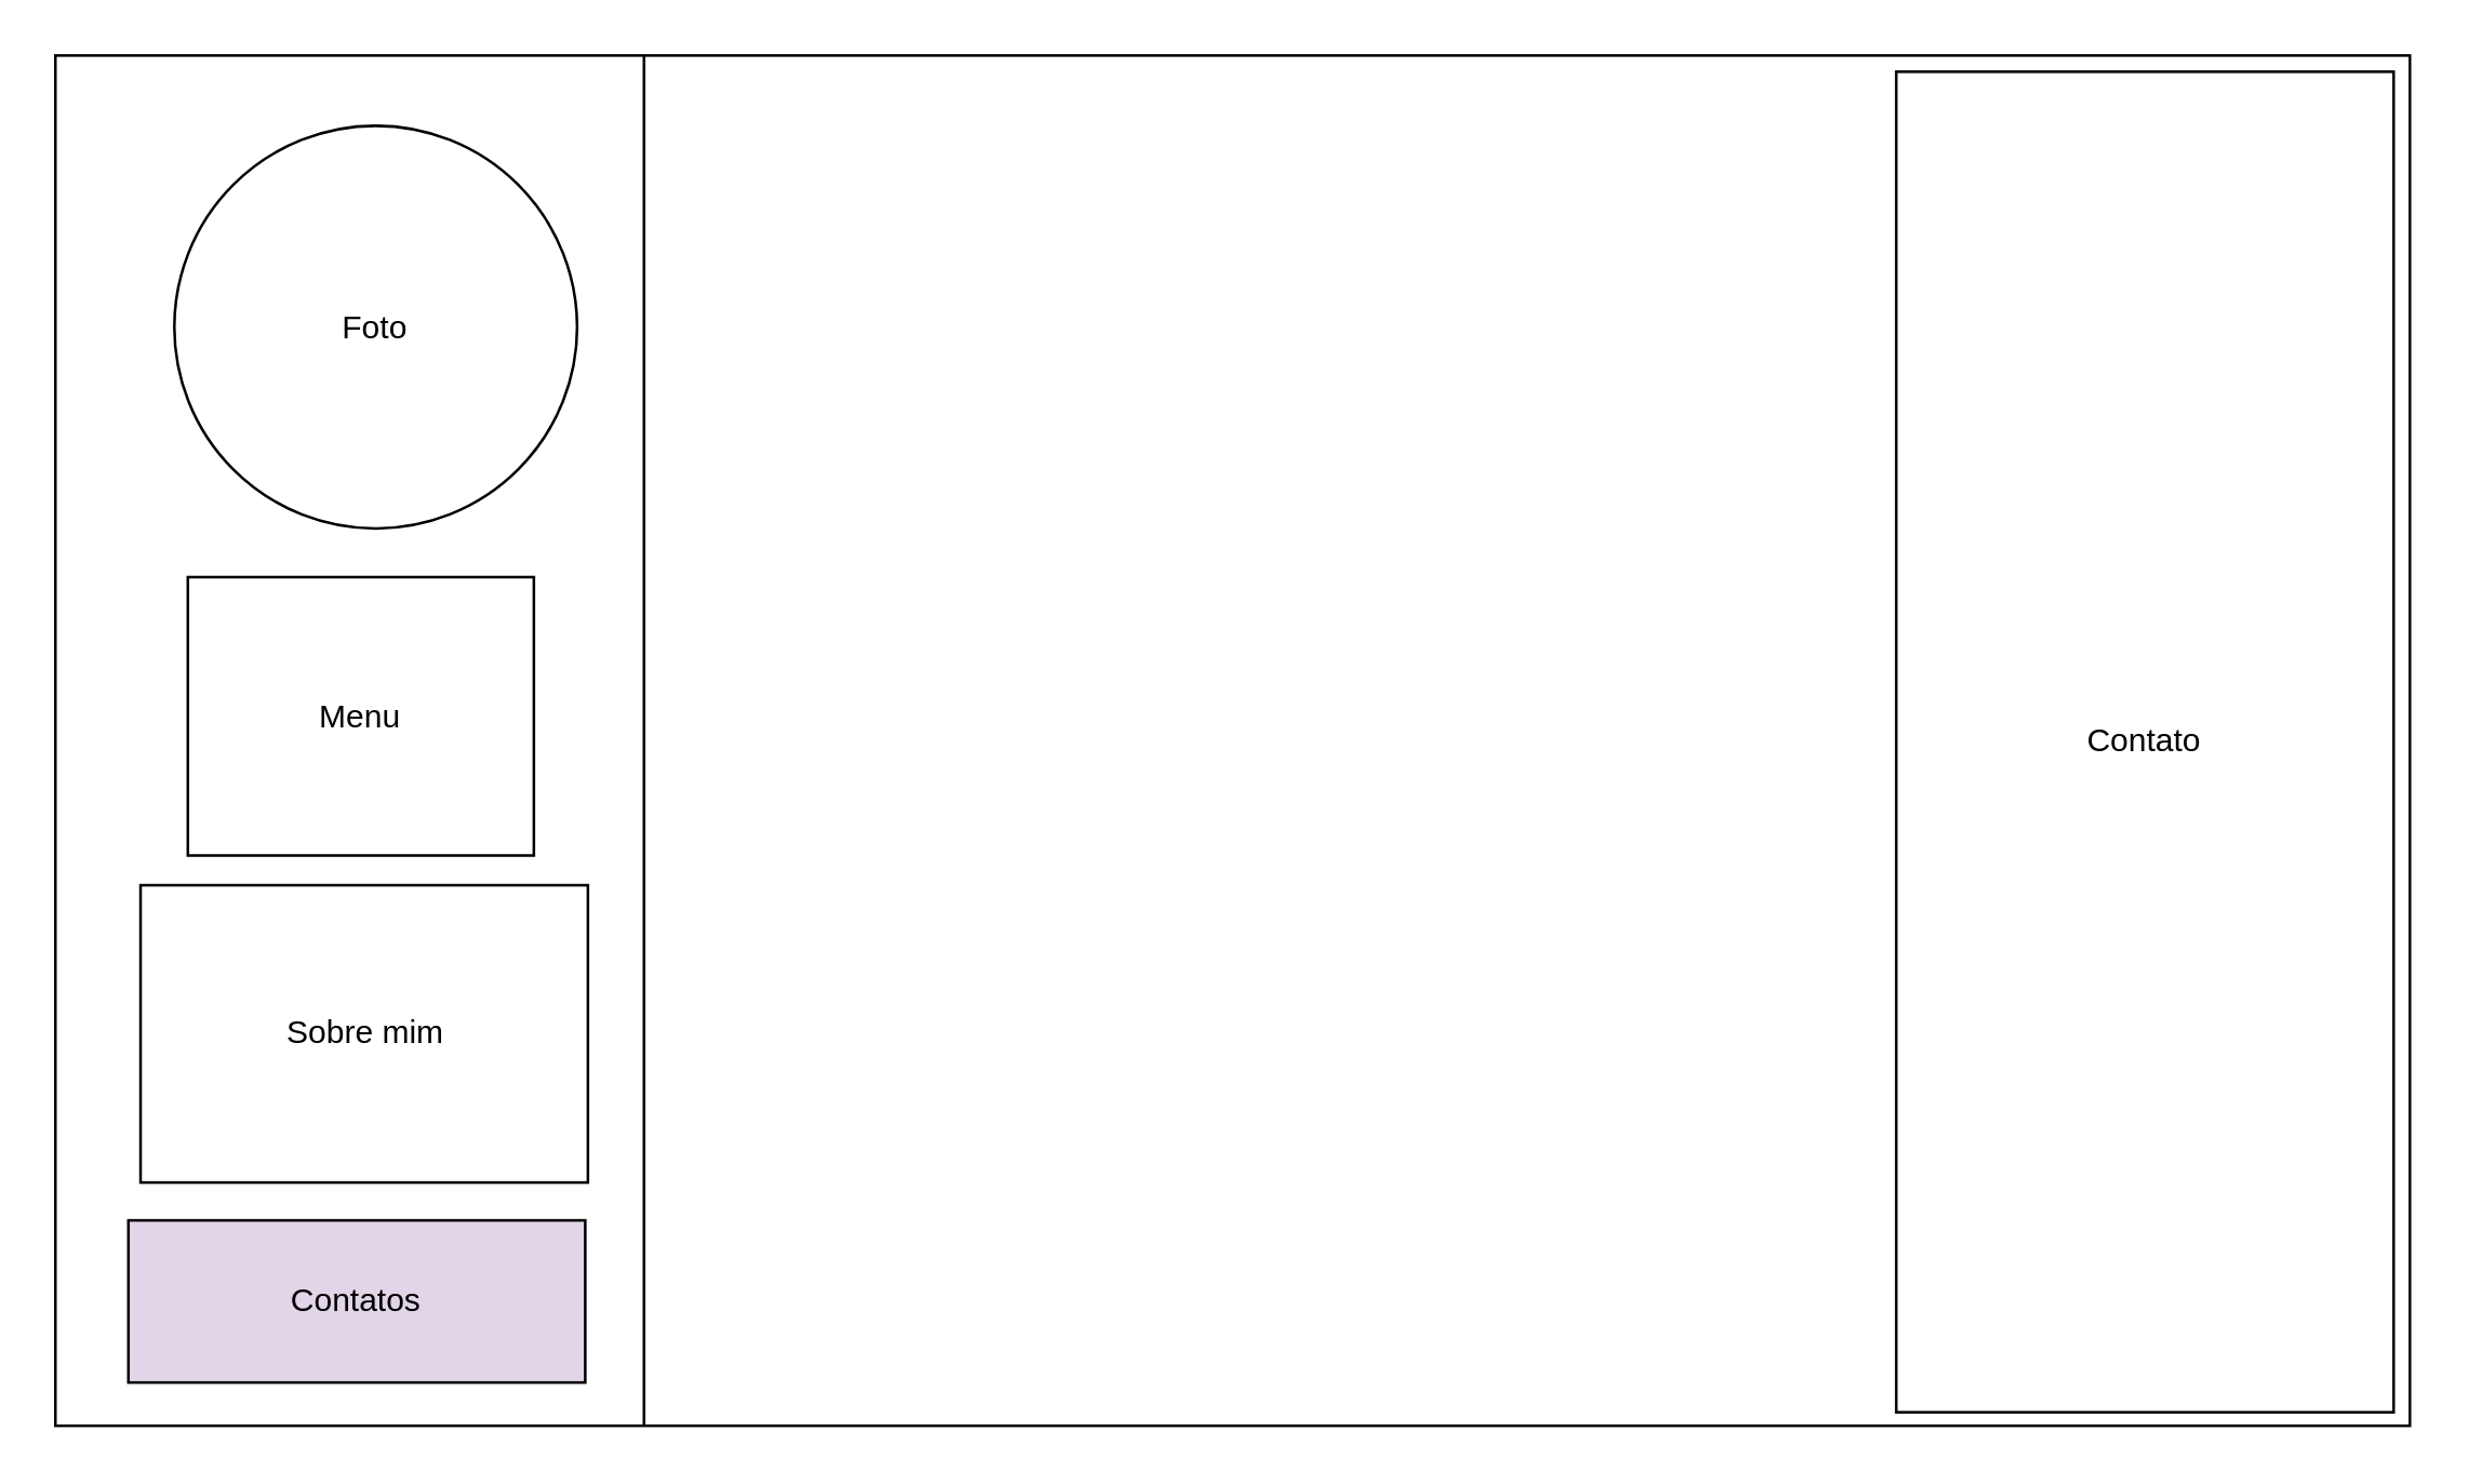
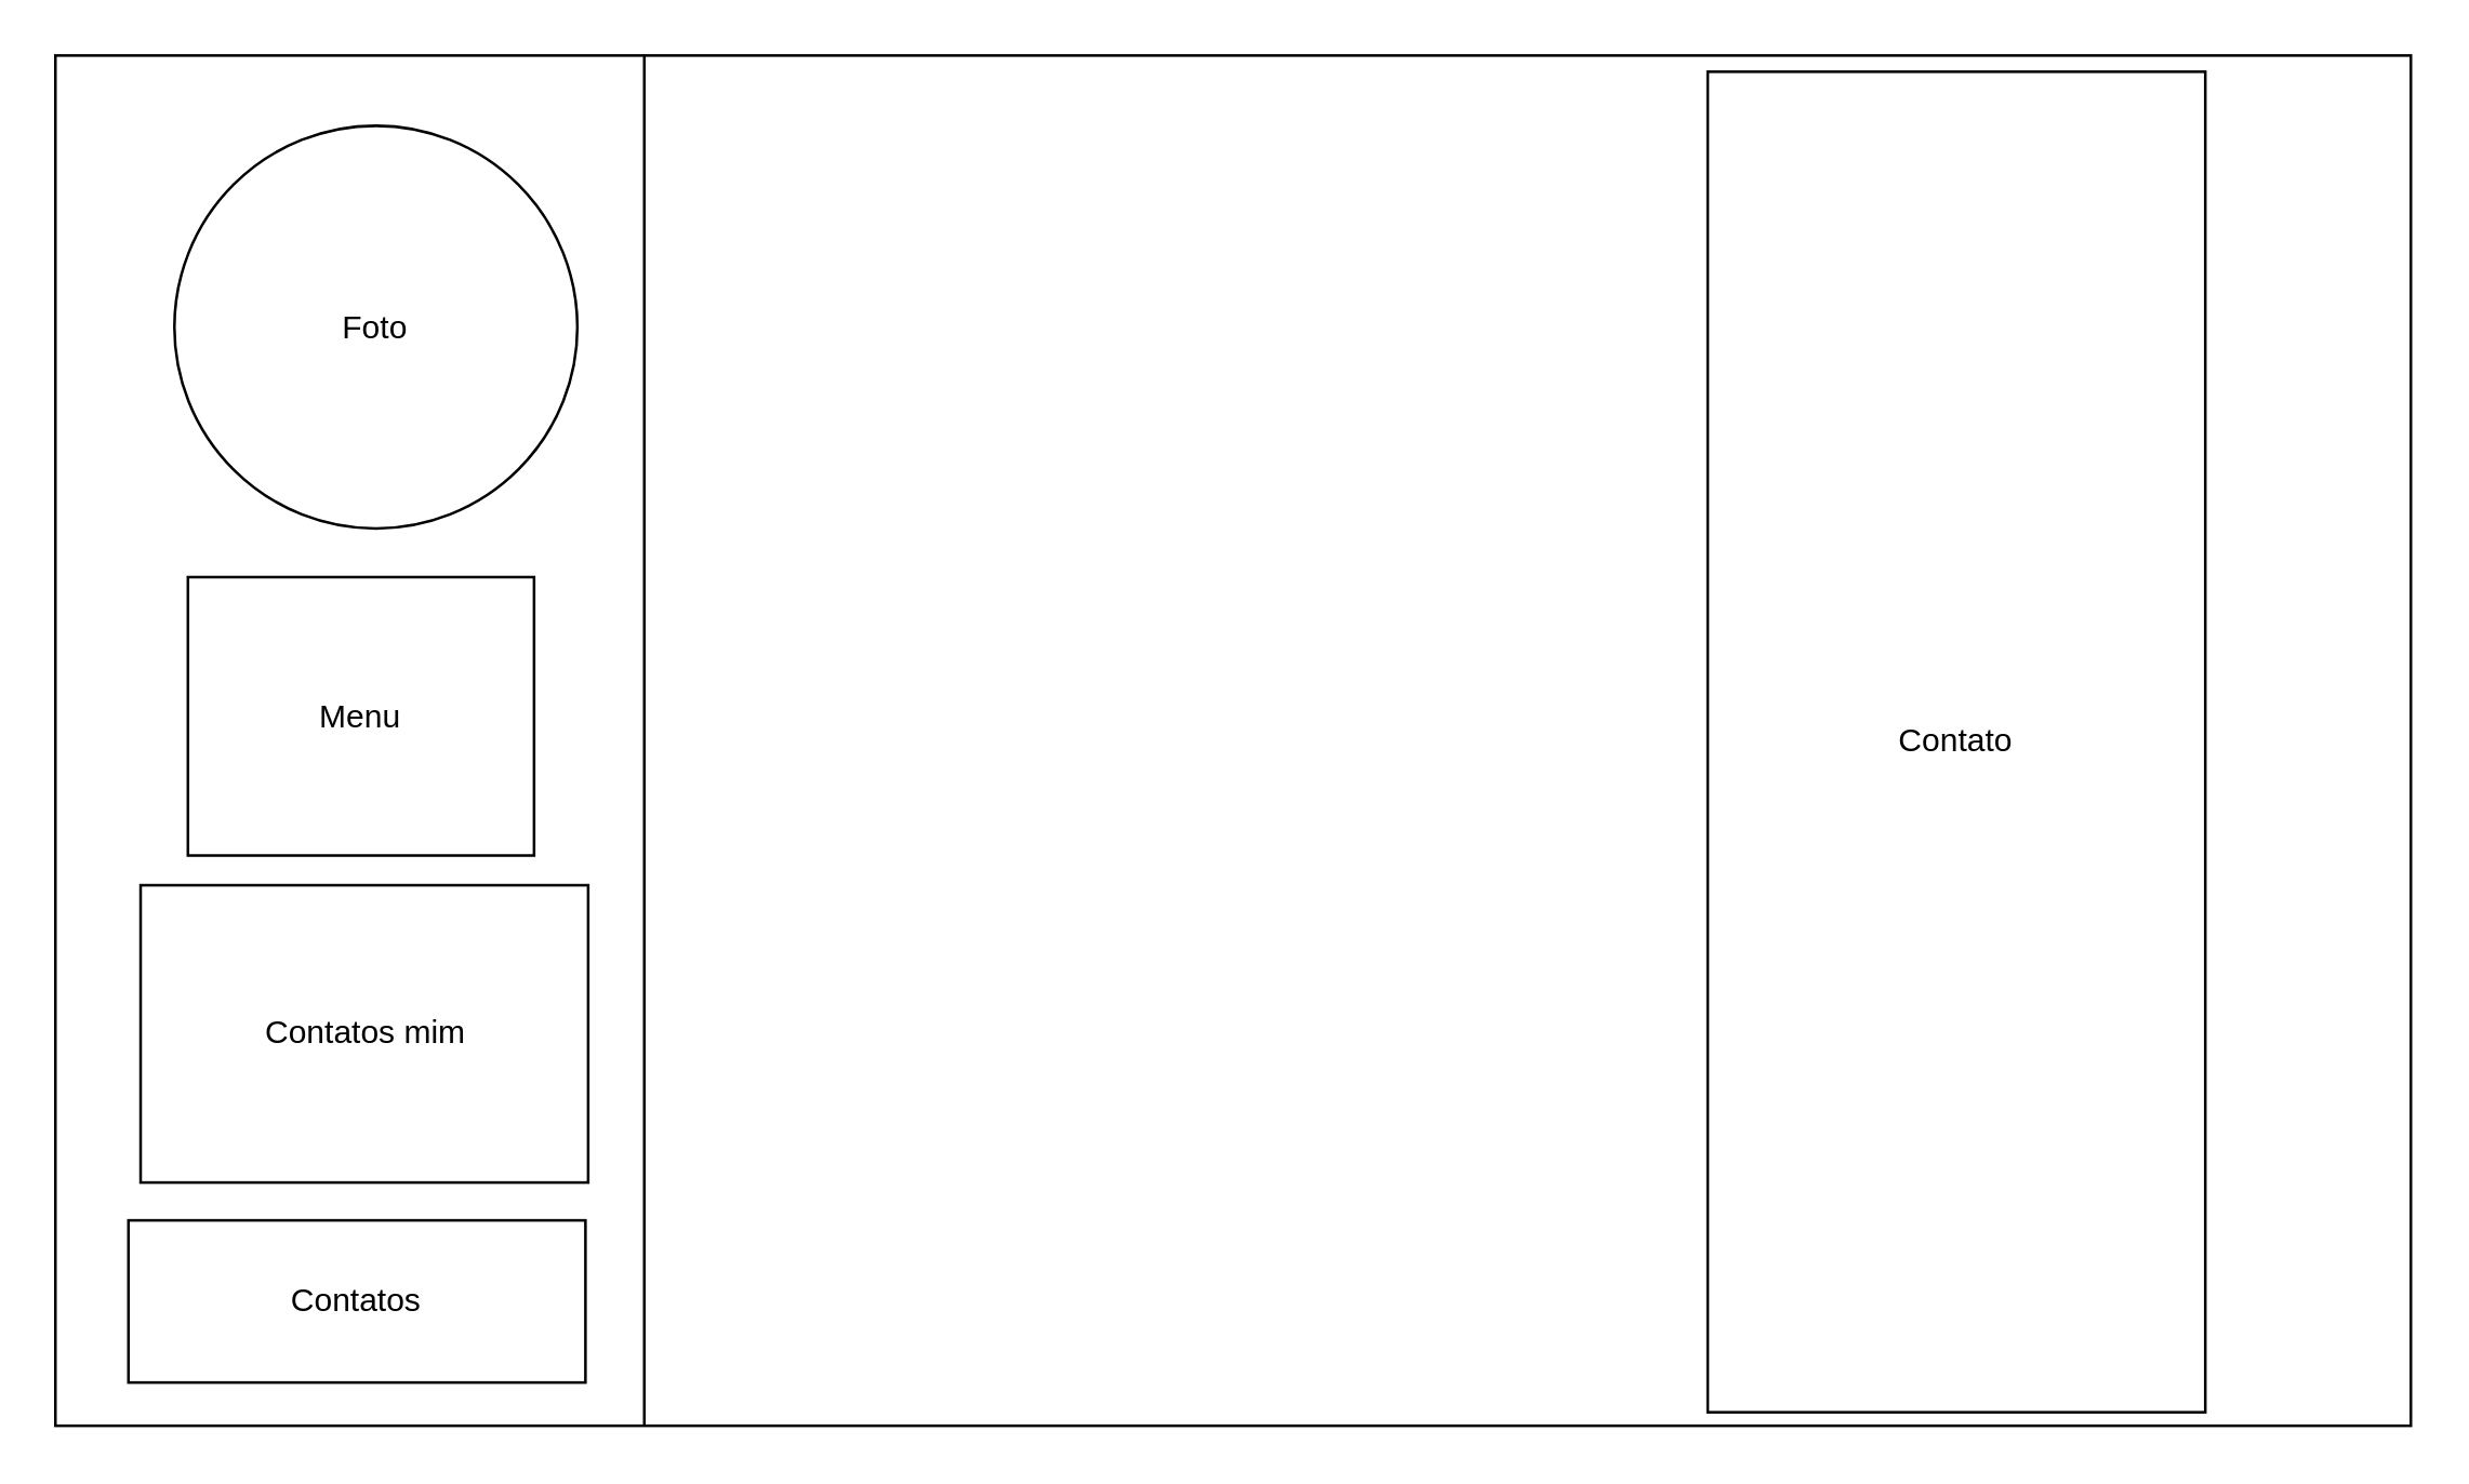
- <mxCell id="8" value="Contato" style="rounded=0;whiteSpace=wrap;html=1;" vertex="1" parent="1"><mxGeometry x="701" y="26" width="184" height="496" as="geometry" /></mxCell>
+ <mxCell id="8" value="Contato" style="rounded=0;whiteSpace=wrap;html=1;" vertex="1" parent="1"><mxGeometry x="631" y="26" width="184" height="496" as="geometry" /></mxCell>
- <mxCell id="5" value="Sobre mim" style="rounded=0;whiteSpace=wrap;html=1;" vertex="1" parent="1"><mxGeometry x="51.5" y="327" width="165.5" height="110" as="geometry" /></mxCell>
+ <mxCell id="5" value="Contatos mim" style="rounded=0;whiteSpace=wrap;html=1;" vertex="1" parent="1"><mxGeometry x="51.5" y="327" width="165.5" height="110" as="geometry" /></mxCell>
- <mxCell id="6" value="Contatos" style="rounded=0;whiteSpace=wrap;html=1;fillColor=#e1d5e7;" vertex="1" parent="1"><mxGeometry x="47" y="451" width="169" height="60" as="geometry" /></mxCell>
+ <mxCell id="6" value="Contatos" style="rounded=0;whiteSpace=wrap;html=1;" vertex="1" parent="1"><mxGeometry x="47" y="451" width="169" height="60" as="geometry" /></mxCell>
